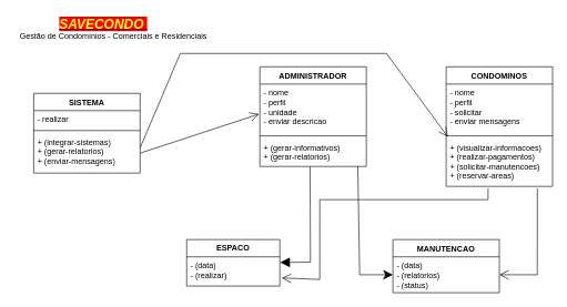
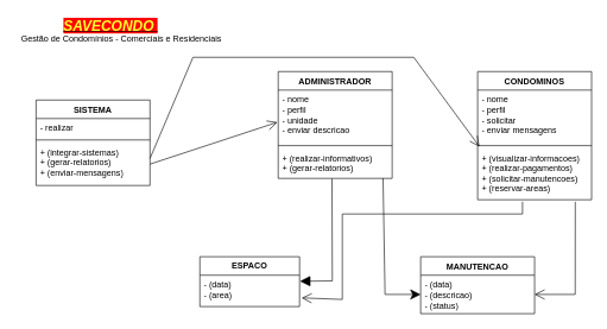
- <mxCell id="5" value="+ (gerar-informativos)&lt;br&gt;+ (gerar-relatorios)" style="text;strokeColor=none;fillColor=none;align=left;verticalAlign=top;spacingLeft=4;spacingRight=4;overflow=hidden;rotatable=0;points=[[0,0.5],[1,0.5]];portConstraint=eastwest;whiteSpace=wrap;html=1;" vertex="1" parent="2"><mxGeometry y="108" width="160" height="42" as="geometry" /></mxCell>
+ <mxCell id="5" value="+ (realizar-informativos)&lt;br&gt;+ (gerar-relatorios)" style="text;strokeColor=none;fillColor=none;align=left;verticalAlign=top;spacingLeft=4;spacingRight=4;overflow=hidden;rotatable=0;points=[[0,0.5],[1,0.5]];portConstraint=eastwest;whiteSpace=wrap;html=1;" vertex="1" parent="2"><mxGeometry y="108" width="160" height="42" as="geometry" /></mxCell>
- <mxCell id="17" value="- (data)&lt;br&gt;- (realizar)" style="text;strokeColor=none;fillColor=none;align=left;verticalAlign=top;spacingLeft=4;spacingRight=4;overflow=hidden;rotatable=0;points=[[0,0.5],[1,0.5]];portConstraint=eastwest;whiteSpace=wrap;html=1;" vertex="1" parent="16"><mxGeometry y="26" width="140" height="44" as="geometry" /></mxCell>
+ <mxCell id="17" value="- (data)&lt;br&gt;- (area)" style="text;strokeColor=none;fillColor=none;align=left;verticalAlign=top;spacingLeft=4;spacingRight=4;overflow=hidden;rotatable=0;points=[[0,0.5],[1,0.5]];portConstraint=eastwest;whiteSpace=wrap;html=1;" vertex="1" parent="16"><mxGeometry y="26" width="140" height="44" as="geometry" /></mxCell>
- <mxCell id="15" value="- (data)&lt;br&gt;- (relatorios)&lt;br&gt;- (status)" style="text;strokeColor=none;fillColor=none;align=left;verticalAlign=top;spacingLeft=4;spacingRight=4;overflow=hidden;rotatable=0;points=[[0,0.5],[1,0.5]];portConstraint=eastwest;whiteSpace=wrap;html=1;" vertex="1" parent="14"><mxGeometry y="26" width="160" height="54" as="geometry" /></mxCell>
+ <mxCell id="15" value="- (data)&lt;br&gt;- (descricao)&lt;br&gt;- (status)" style="text;strokeColor=none;fillColor=none;align=left;verticalAlign=top;spacingLeft=4;spacingRight=4;overflow=hidden;rotatable=0;points=[[0,0.5],[1,0.5]];portConstraint=eastwest;whiteSpace=wrap;html=1;" vertex="1" parent="14"><mxGeometry y="26" width="160" height="54" as="geometry" /></mxCell>
